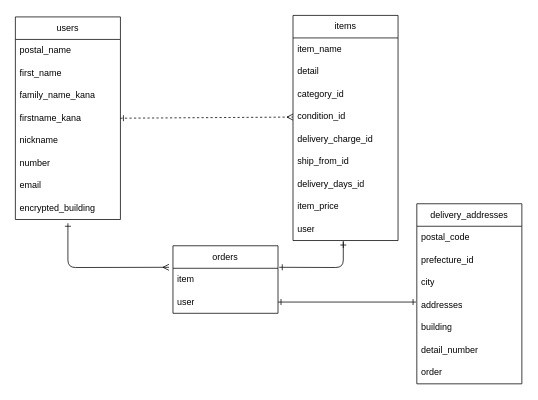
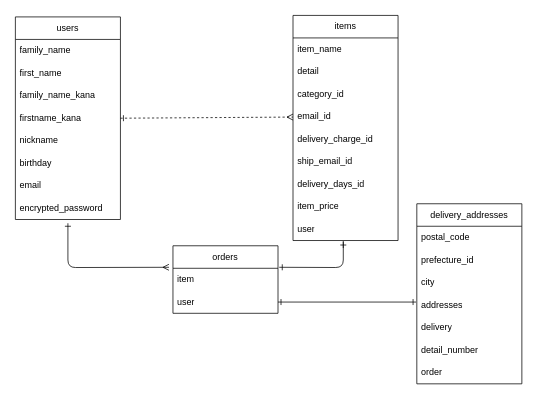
- <mxCell id="3" value="postal_name" style="text;strokeColor=none;fillColor=none;align=left;verticalAlign=middle;spacingLeft=4;spacingRight=4;overflow=hidden;points=[[0,0.5],[1,0.5]];portConstraint=eastwest;rotatable=0;whiteSpace=wrap;html=1;" parent="2" vertex="1"><mxGeometry y="30" width="140" height="30" as="geometry" /></mxCell>
+ <mxCell id="3" value="family_name" style="text;strokeColor=none;fillColor=none;align=left;verticalAlign=middle;spacingLeft=4;spacingRight=4;overflow=hidden;points=[[0,0.5],[1,0.5]];portConstraint=eastwest;rotatable=0;whiteSpace=wrap;html=1;" parent="2" vertex="1"><mxGeometry y="30" width="140" height="30" as="geometry" /></mxCell>
- <mxCell id="16" value="condition_id" style="text;strokeColor=none;fillColor=none;align=left;verticalAlign=middle;spacingLeft=4;spacingRight=4;overflow=hidden;points=[[0,0.5],[1,0.5]];portConstraint=eastwest;rotatable=0;whiteSpace=wrap;html=1;" parent="12" vertex="1"><mxGeometry y="120" width="140" height="30" as="geometry" /></mxCell>
+ <mxCell id="16" value="email_id" style="text;strokeColor=none;fillColor=none;align=left;verticalAlign=middle;spacingLeft=4;spacingRight=4;overflow=hidden;points=[[0,0.5],[1,0.5]];portConstraint=eastwest;rotatable=0;whiteSpace=wrap;html=1;" parent="12" vertex="1"><mxGeometry y="120" width="140" height="30" as="geometry" /></mxCell>
- <mxCell id="18" value="ship_from_id" style="text;strokeColor=none;fillColor=none;align=left;verticalAlign=middle;spacingLeft=4;spacingRight=4;overflow=hidden;points=[[0,0.5],[1,0.5]];portConstraint=eastwest;rotatable=0;whiteSpace=wrap;html=1;" parent="12" vertex="1"><mxGeometry y="180" width="140" height="30" as="geometry" /></mxCell>
+ <mxCell id="18" value="ship_email_id" style="text;strokeColor=none;fillColor=none;align=left;verticalAlign=middle;spacingLeft=4;spacingRight=4;overflow=hidden;points=[[0,0.5],[1,0.5]];portConstraint=eastwest;rotatable=0;whiteSpace=wrap;html=1;" parent="12" vertex="1"><mxGeometry y="180" width="140" height="30" as="geometry" /></mxCell>
- <mxCell id="8" value="number" style="text;strokeColor=none;fillColor=none;align=left;verticalAlign=middle;spacingLeft=4;spacingRight=4;overflow=hidden;points=[[0,0.5],[1,0.5]];portConstraint=eastwest;rotatable=0;whiteSpace=wrap;html=1;" parent="2" vertex="1"><mxGeometry y="180" width="140" height="30" as="geometry" /></mxCell>
+ <mxCell id="8" value="birthday" style="text;strokeColor=none;fillColor=none;align=left;verticalAlign=middle;spacingLeft=4;spacingRight=4;overflow=hidden;points=[[0,0.5],[1,0.5]];portConstraint=eastwest;rotatable=0;whiteSpace=wrap;html=1;" parent="2" vertex="1"><mxGeometry y="180" width="140" height="30" as="geometry" /></mxCell>
- <mxCell id="10" value="encrypted_building" style="text;strokeColor=none;fillColor=none;align=left;verticalAlign=middle;spacingLeft=4;spacingRight=4;overflow=hidden;points=[[0,0.5],[1,0.5]];portConstraint=eastwest;rotatable=0;whiteSpace=wrap;html=1;" parent="2" vertex="1"><mxGeometry y="240" width="140" height="30" as="geometry" /></mxCell>
+ <mxCell id="10" value="encrypted_password" style="text;strokeColor=none;fillColor=none;align=left;verticalAlign=middle;spacingLeft=4;spacingRight=4;overflow=hidden;points=[[0,0.5],[1,0.5]];portConstraint=eastwest;rotatable=0;whiteSpace=wrap;html=1;" parent="2" vertex="1"><mxGeometry y="240" width="140" height="30" as="geometry" /></mxCell>
- <mxCell id="31" value="building" style="text;strokeColor=none;fillColor=none;align=left;verticalAlign=middle;spacingLeft=4;spacingRight=4;overflow=hidden;points=[[0,0.5],[1,0.5]];portConstraint=eastwest;rotatable=0;whiteSpace=wrap;html=1;" parent="26" vertex="1"><mxGeometry y="150" width="140" height="30" as="geometry" /></mxCell>
+ <mxCell id="31" value="delivery" style="text;strokeColor=none;fillColor=none;align=left;verticalAlign=middle;spacingLeft=4;spacingRight=4;overflow=hidden;points=[[0,0.5],[1,0.5]];portConstraint=eastwest;rotatable=0;whiteSpace=wrap;html=1;" parent="26" vertex="1"><mxGeometry y="150" width="140" height="30" as="geometry" /></mxCell>
